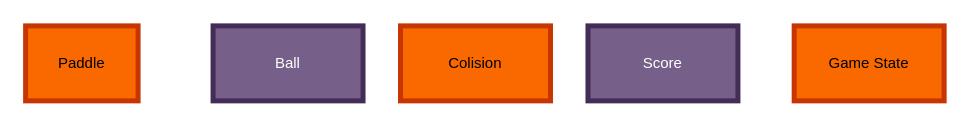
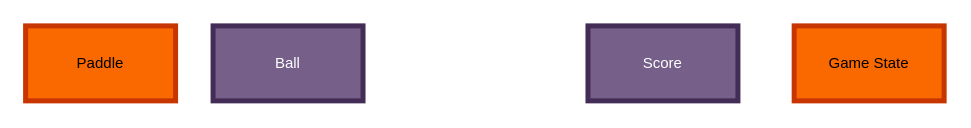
- <mxCell id="2" value="Paddle" style="whiteSpace=wrap;html=1;fillColor=#fa6800;fontColor=#000000;strokeColor=#C73500;strokeWidth=4;" vertex="1" parent="1"><mxGeometry x="20" y="20" width="90" height="60" as="geometry" /></mxCell>
+ <mxCell id="2" value="Paddle" style="whiteSpace=wrap;html=1;fillColor=#fa6800;fontColor=#000000;strokeColor=#C73500;strokeWidth=4;" vertex="1" parent="1"><mxGeometry x="20" y="20" width="120" height="60" as="geometry" /></mxCell>
- <mxCell id="4" value="Colision" style="whiteSpace=wrap;html=1;fillColor=#fa6800;fontColor=#000000;strokeColor=#C73500;strokeWidth=4;" vertex="1" parent="1"><mxGeometry x="320" y="20" width="120" height="60" as="geometry" /></mxCell>
